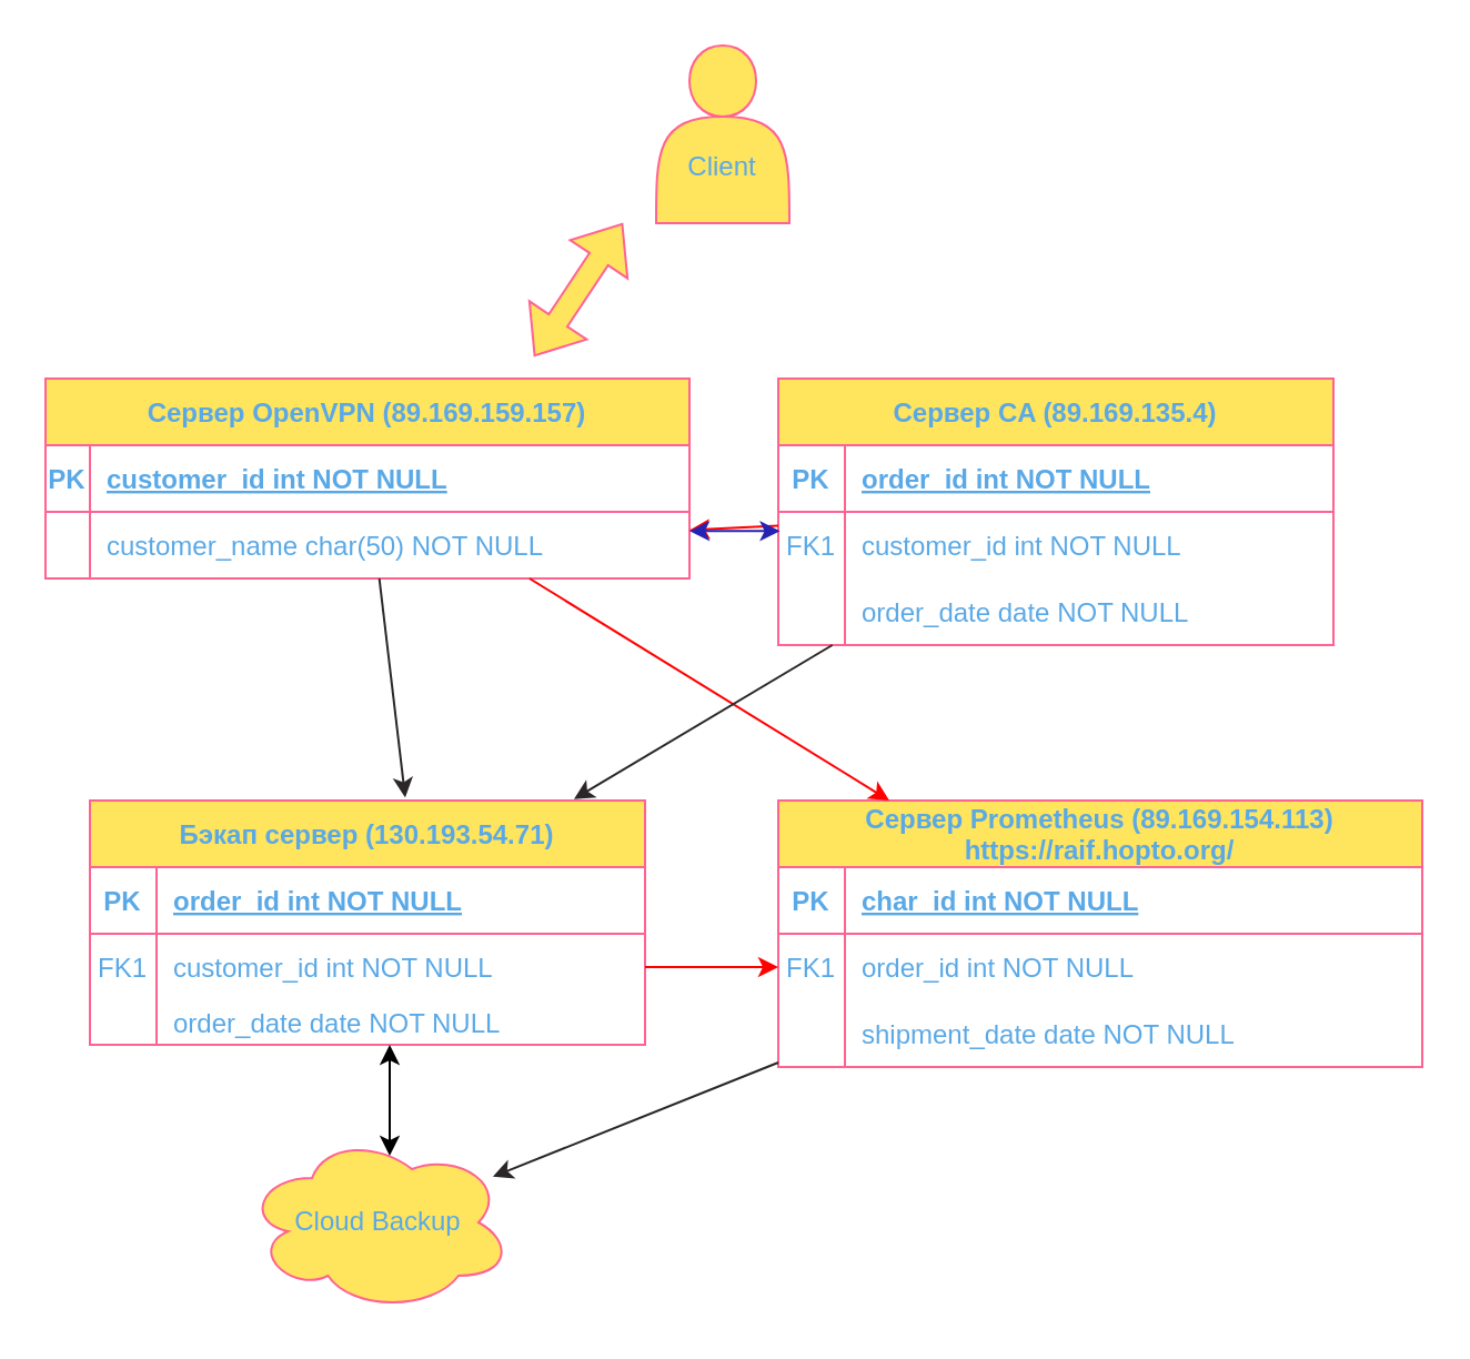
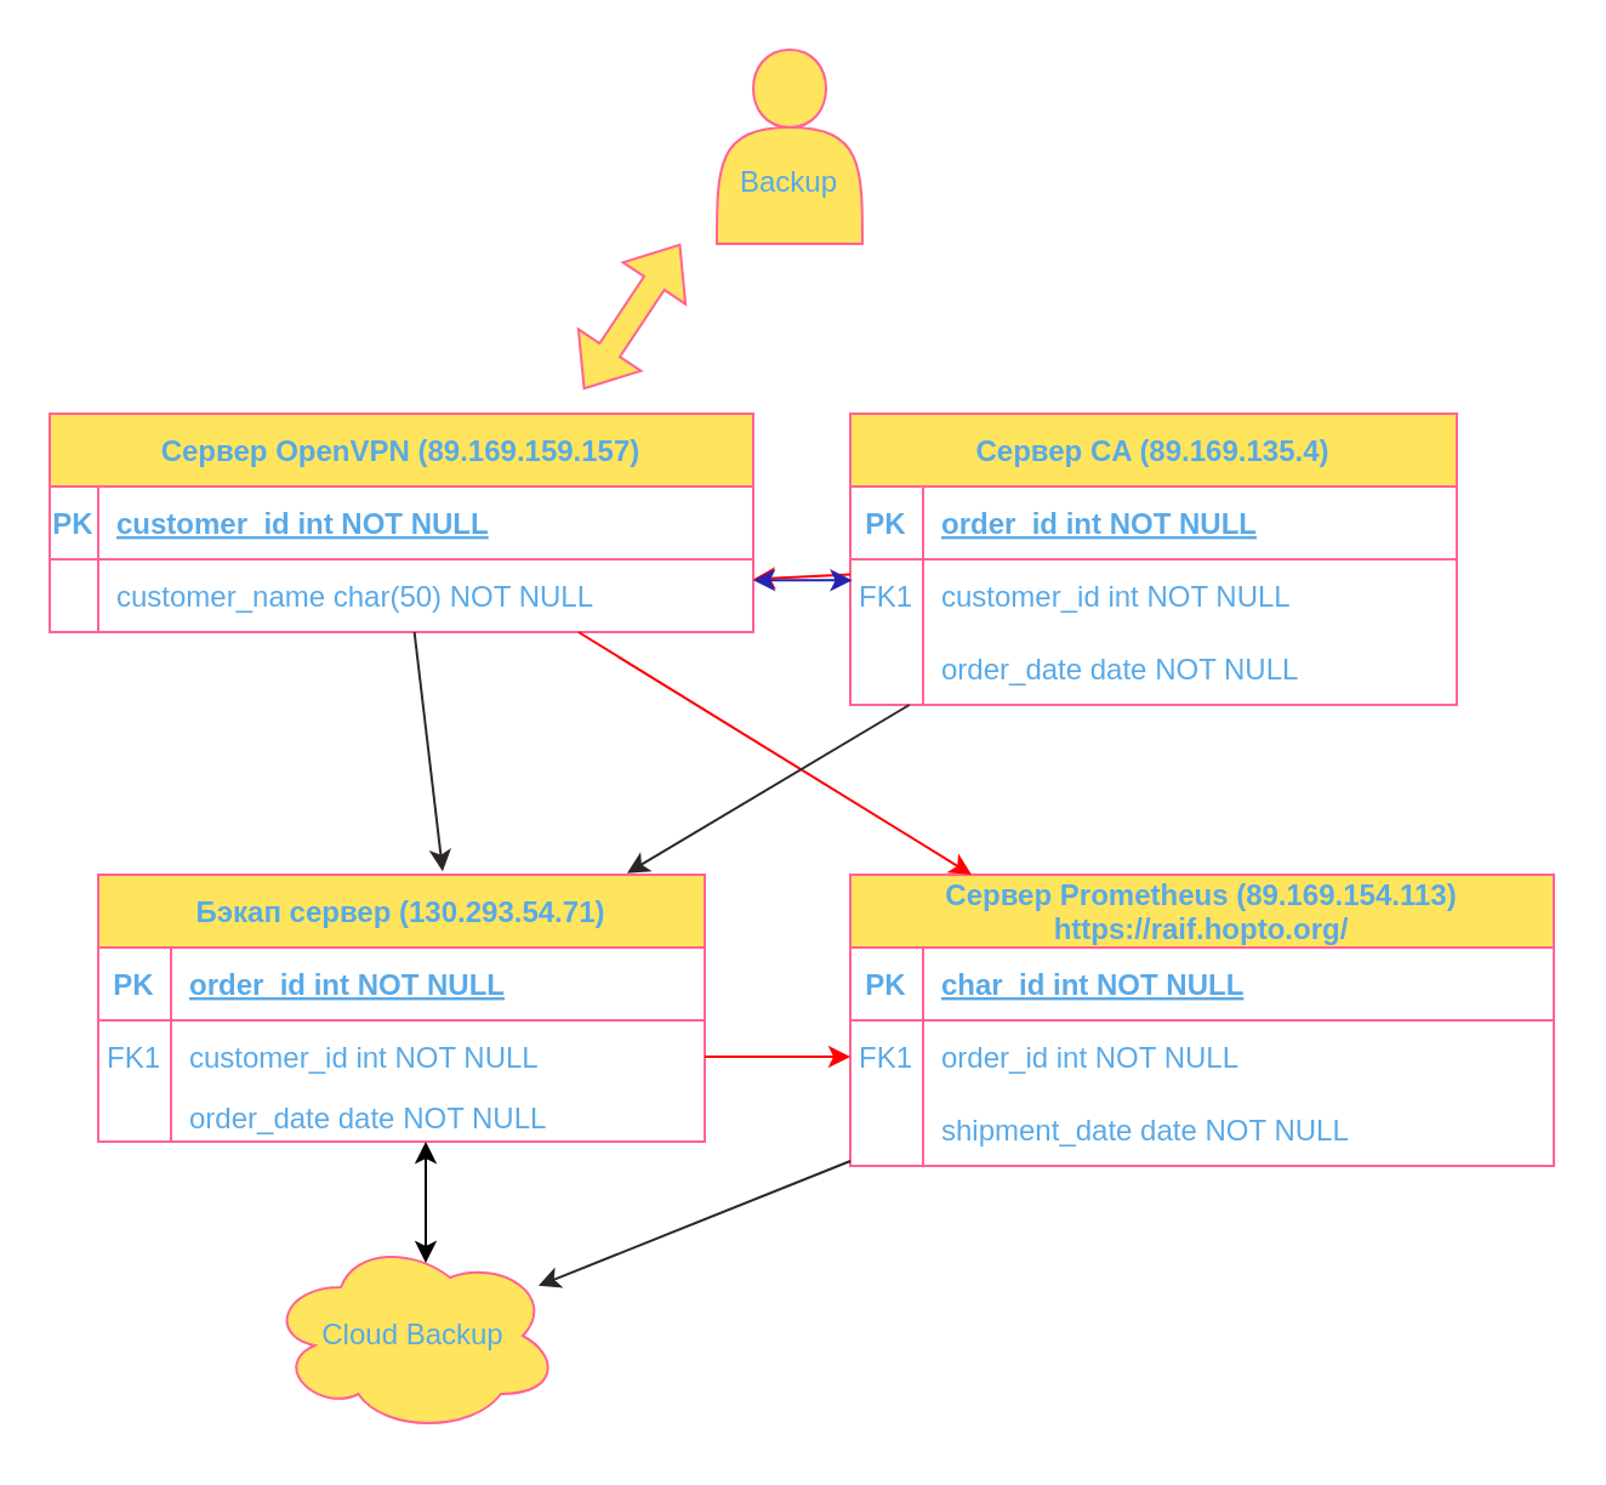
- <mxCell id="51" value="Client" style="text;html=1;align=center;verticalAlign=middle;whiteSpace=wrap;rounded=0;fontColor=#5AA9E6;" vertex="1" parent="49"><mxGeometry y="40" width="60" height="30" as="geometry" /></mxCell>
+ <mxCell id="51" value="Backup" style="text;html=1;align=center;verticalAlign=middle;whiteSpace=wrap;rounded=0;fontColor=#5AA9E6;" vertex="1" parent="49"><mxGeometry y="40" width="60" height="30" as="geometry" /></mxCell>
- <mxCell id="30" value="Бэкап сервер (130.193.54.71)" style="shape=table;startSize=30;container=1;collapsible=1;childLayout=tableLayout;fixedRows=1;rowLines=0;fontStyle=1;align=center;resizeLast=1;labelBackgroundColor=none;fillColor=#FFE45E;strokeColor=#FF6392;fontColor=#5AA9E6;" vertex="1" parent="1"><mxGeometry x="40" y="360" width="250" height="110" as="geometry"><mxRectangle x="140" y="230" width="200" height="30" as="alternateBounds" /></mxGeometry></mxCell>
+ <mxCell id="30" value="Бэкап сервер (130.293.54.71)" style="shape=table;startSize=30;container=1;collapsible=1;childLayout=tableLayout;fixedRows=1;rowLines=0;fontStyle=1;align=center;resizeLast=1;labelBackgroundColor=none;fillColor=#FFE45E;strokeColor=#FF6392;fontColor=#5AA9E6;" vertex="1" parent="1"><mxGeometry x="40" y="360" width="250" height="110" as="geometry"><mxRectangle x="140" y="230" width="200" height="30" as="alternateBounds" /></mxGeometry></mxCell>
